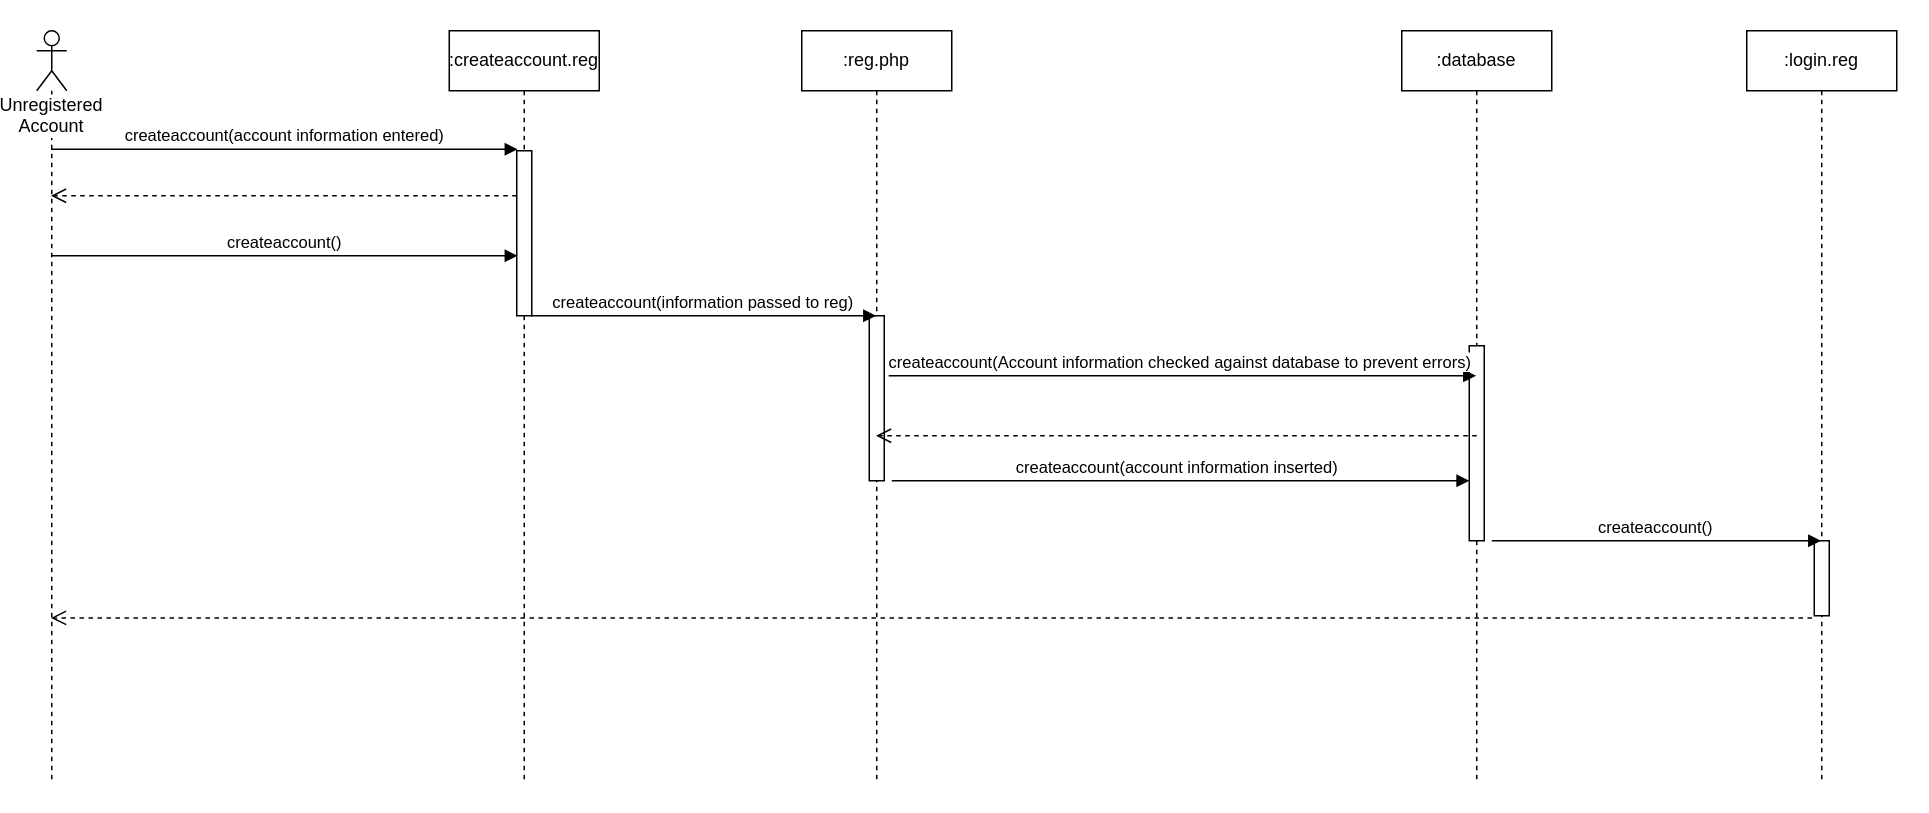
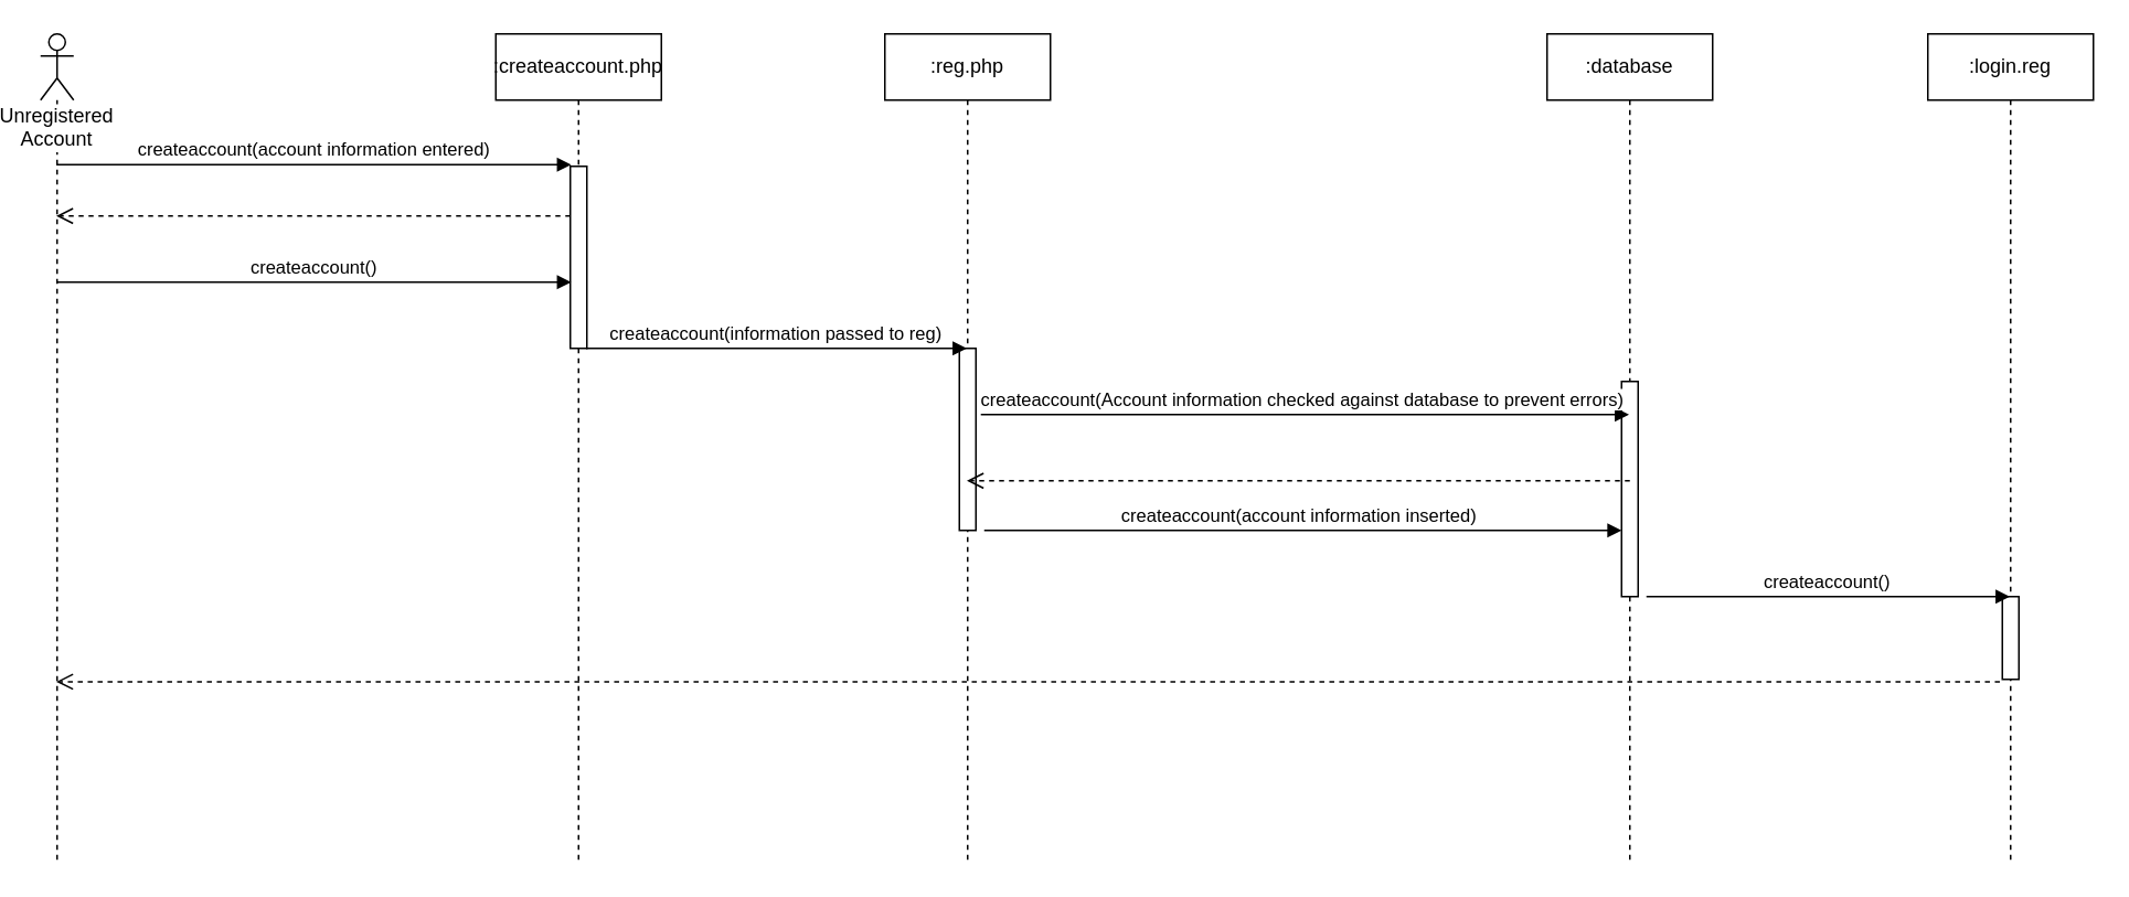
- <mxCell id="2" value=":createaccount.reg" style="shape=umlLifeline;perimeter=lifelinePerimeter;whiteSpace=wrap;html=1;container=1;collapsible=0;recursiveResize=0;outlineConnect=0;" parent="1" vertex="1"><mxGeometry x="295" y="20" width="100" height="500" as="geometry" /></mxCell>
+ <mxCell id="2" value=":createaccount.php" style="shape=umlLifeline;perimeter=lifelinePerimeter;whiteSpace=wrap;html=1;container=1;collapsible=0;recursiveResize=0;outlineConnect=0;" parent="1" vertex="1"><mxGeometry x="295" y="20" width="100" height="500" as="geometry" /></mxCell>
